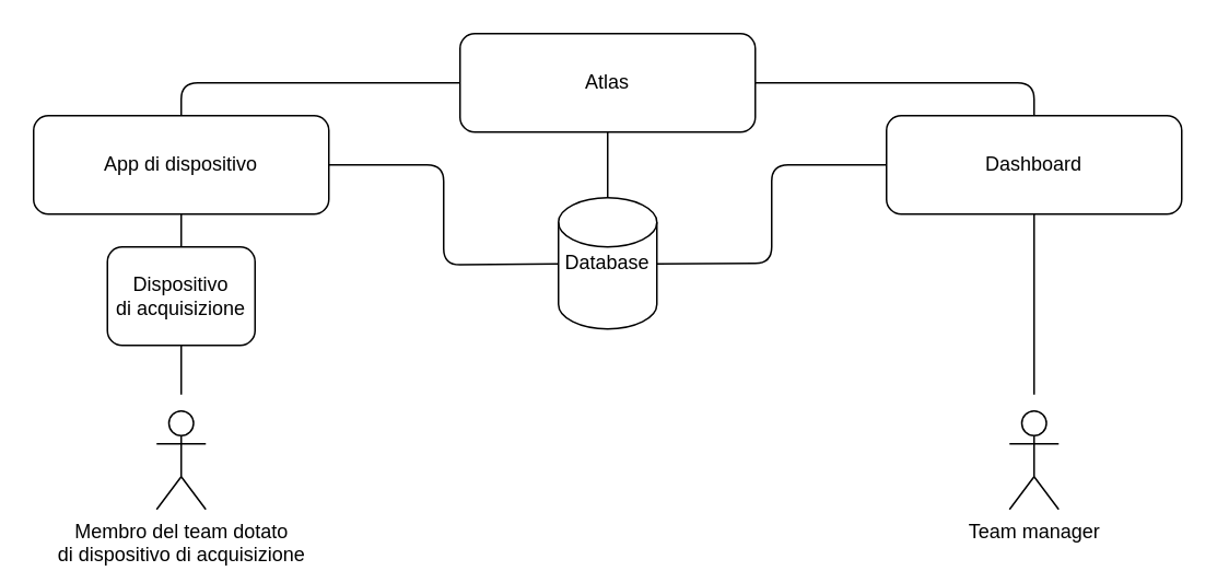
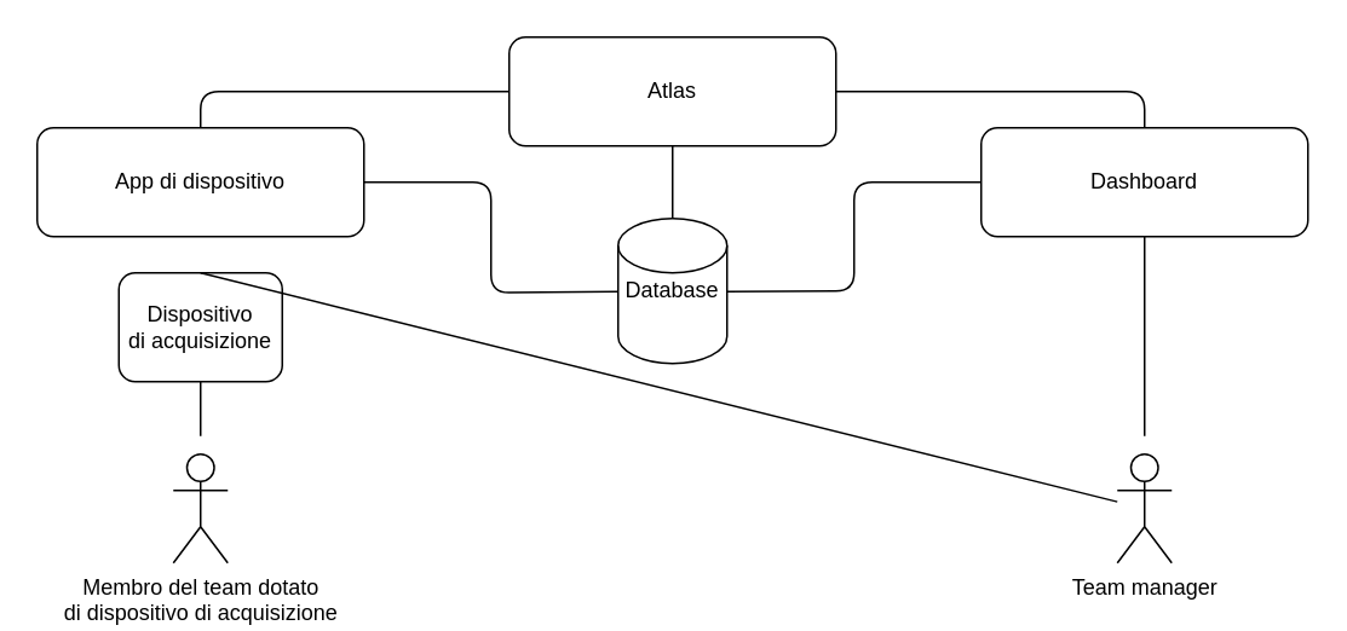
- <mxCell id="16" value="" style="endArrow=none;html=1;entryX=0.5;entryY=1;entryDx=0;entryDy=0;exitX=0.5;exitY=0;exitDx=0;exitDy=0;" edge="1" parent="1" source="10" target="6"><mxGeometry width="50" height="50" relative="1" as="geometry"><mxPoint x="330" y="260" as="sourcePoint" /><mxPoint x="380" y="210" as="targetPoint" /></mxGeometry></mxCell>
+ <mxCell id="16" value="" style="endArrow=none;html=1;exitX=0.5;exitY=0;exitDx=0;exitDy=0;" edge="1" parent="1" source="10" target="4"><mxGeometry width="50" height="50" relative="1" as="geometry"><mxPoint x="330" y="260" as="sourcePoint" /><mxPoint x="380" y="210" as="targetPoint" /></mxGeometry></mxCell>
